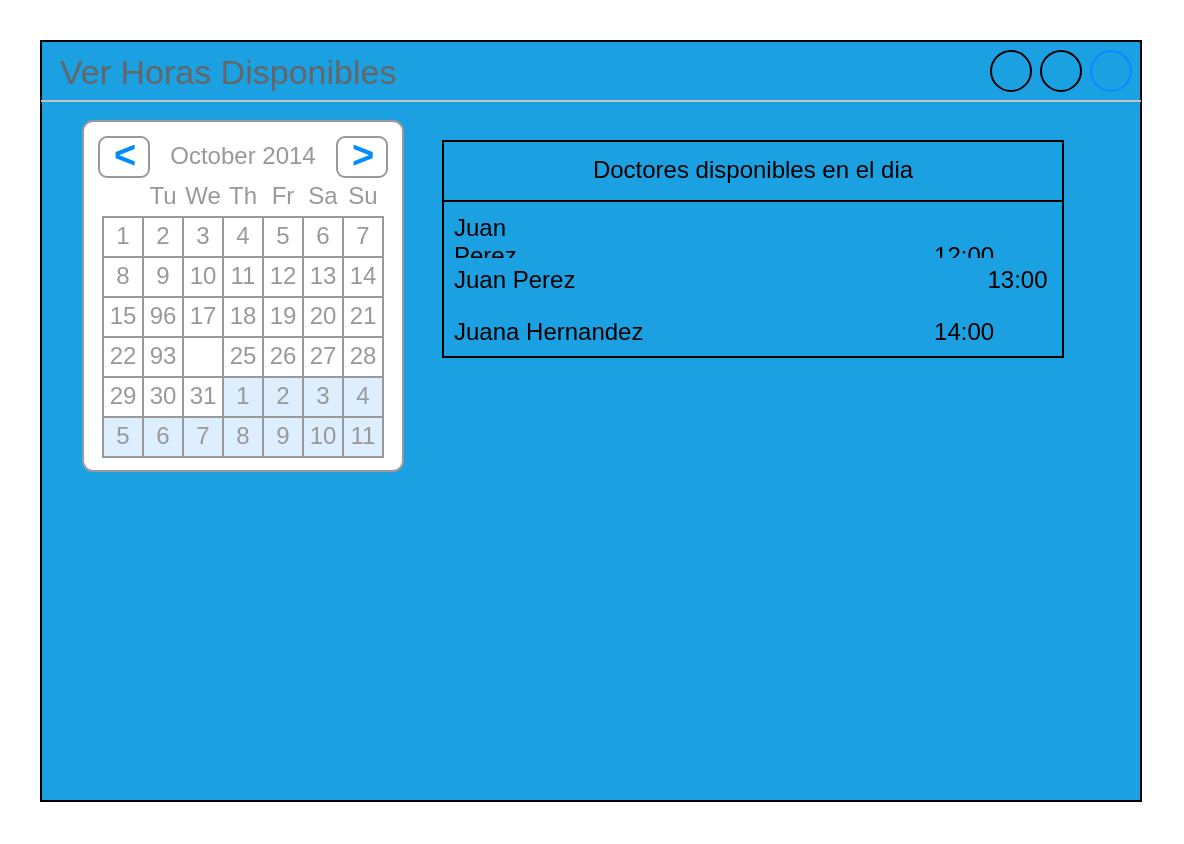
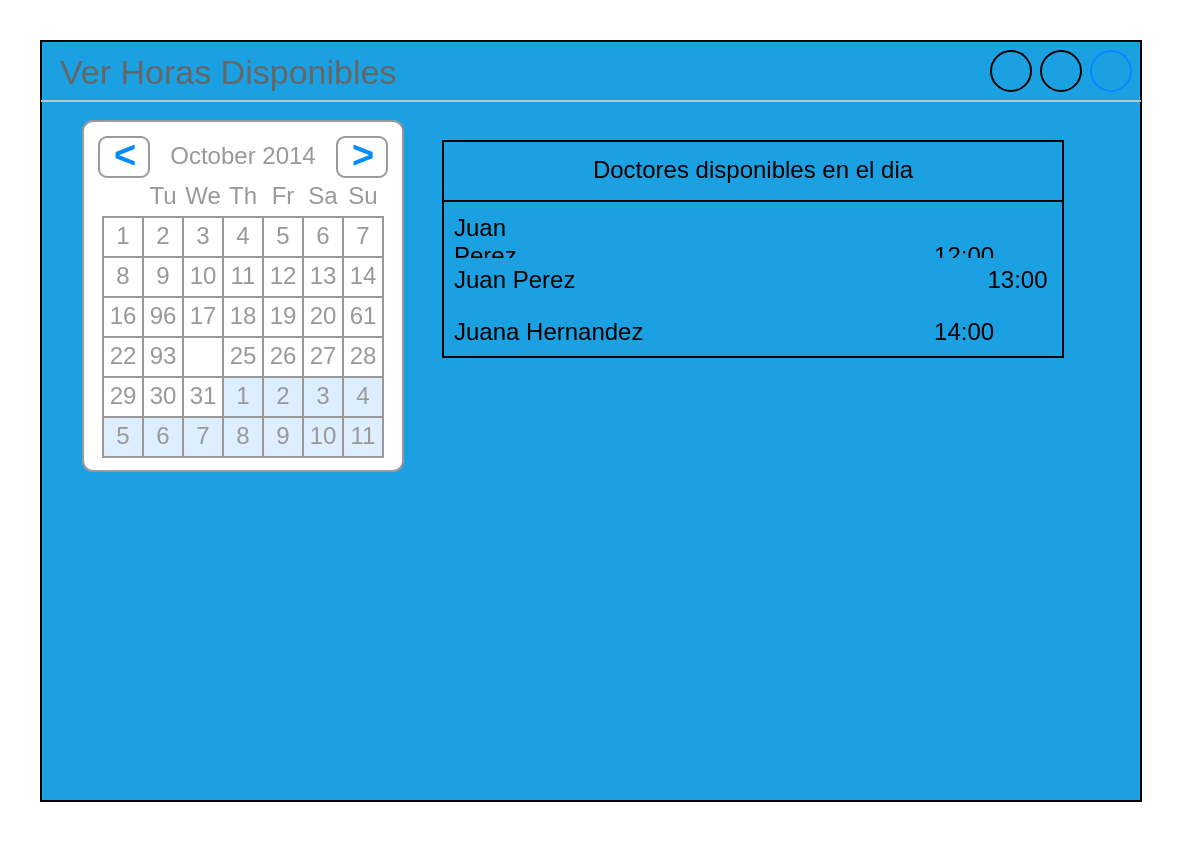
- <mxCell id="27" value="15" style="strokeWidth=1;shadow=0;dashed=0;align=center;html=1;shape=mxgraph.mockup.forms.rrect;rSize=0;strokeColor=#999999;fontColor=#999999;" vertex="1" parent="3"><mxGeometry x="10" y="88" width="20" height="20" as="geometry" /></mxCell>
+ <mxCell id="27" value="16" style="strokeWidth=1;shadow=0;dashed=0;align=center;html=1;shape=mxgraph.mockup.forms.rrect;rSize=0;strokeColor=#999999;fontColor=#999999;" vertex="1" parent="3"><mxGeometry x="10" y="88" width="20" height="20" as="geometry" /></mxCell>
- <mxCell id="33" value="21" style="strokeWidth=1;shadow=0;dashed=0;align=center;html=1;shape=mxgraph.mockup.forms.rrect;rSize=0;strokeColor=#999999;fontColor=#999999;" vertex="1" parent="3"><mxGeometry x="130" y="88" width="20" height="20" as="geometry" /></mxCell>
+ <mxCell id="33" value="61" style="strokeWidth=1;shadow=0;dashed=0;align=center;html=1;shape=mxgraph.mockup.forms.rrect;rSize=0;strokeColor=#999999;fontColor=#999999;" vertex="1" parent="3"><mxGeometry x="130" y="88" width="20" height="20" as="geometry" /></mxCell>
